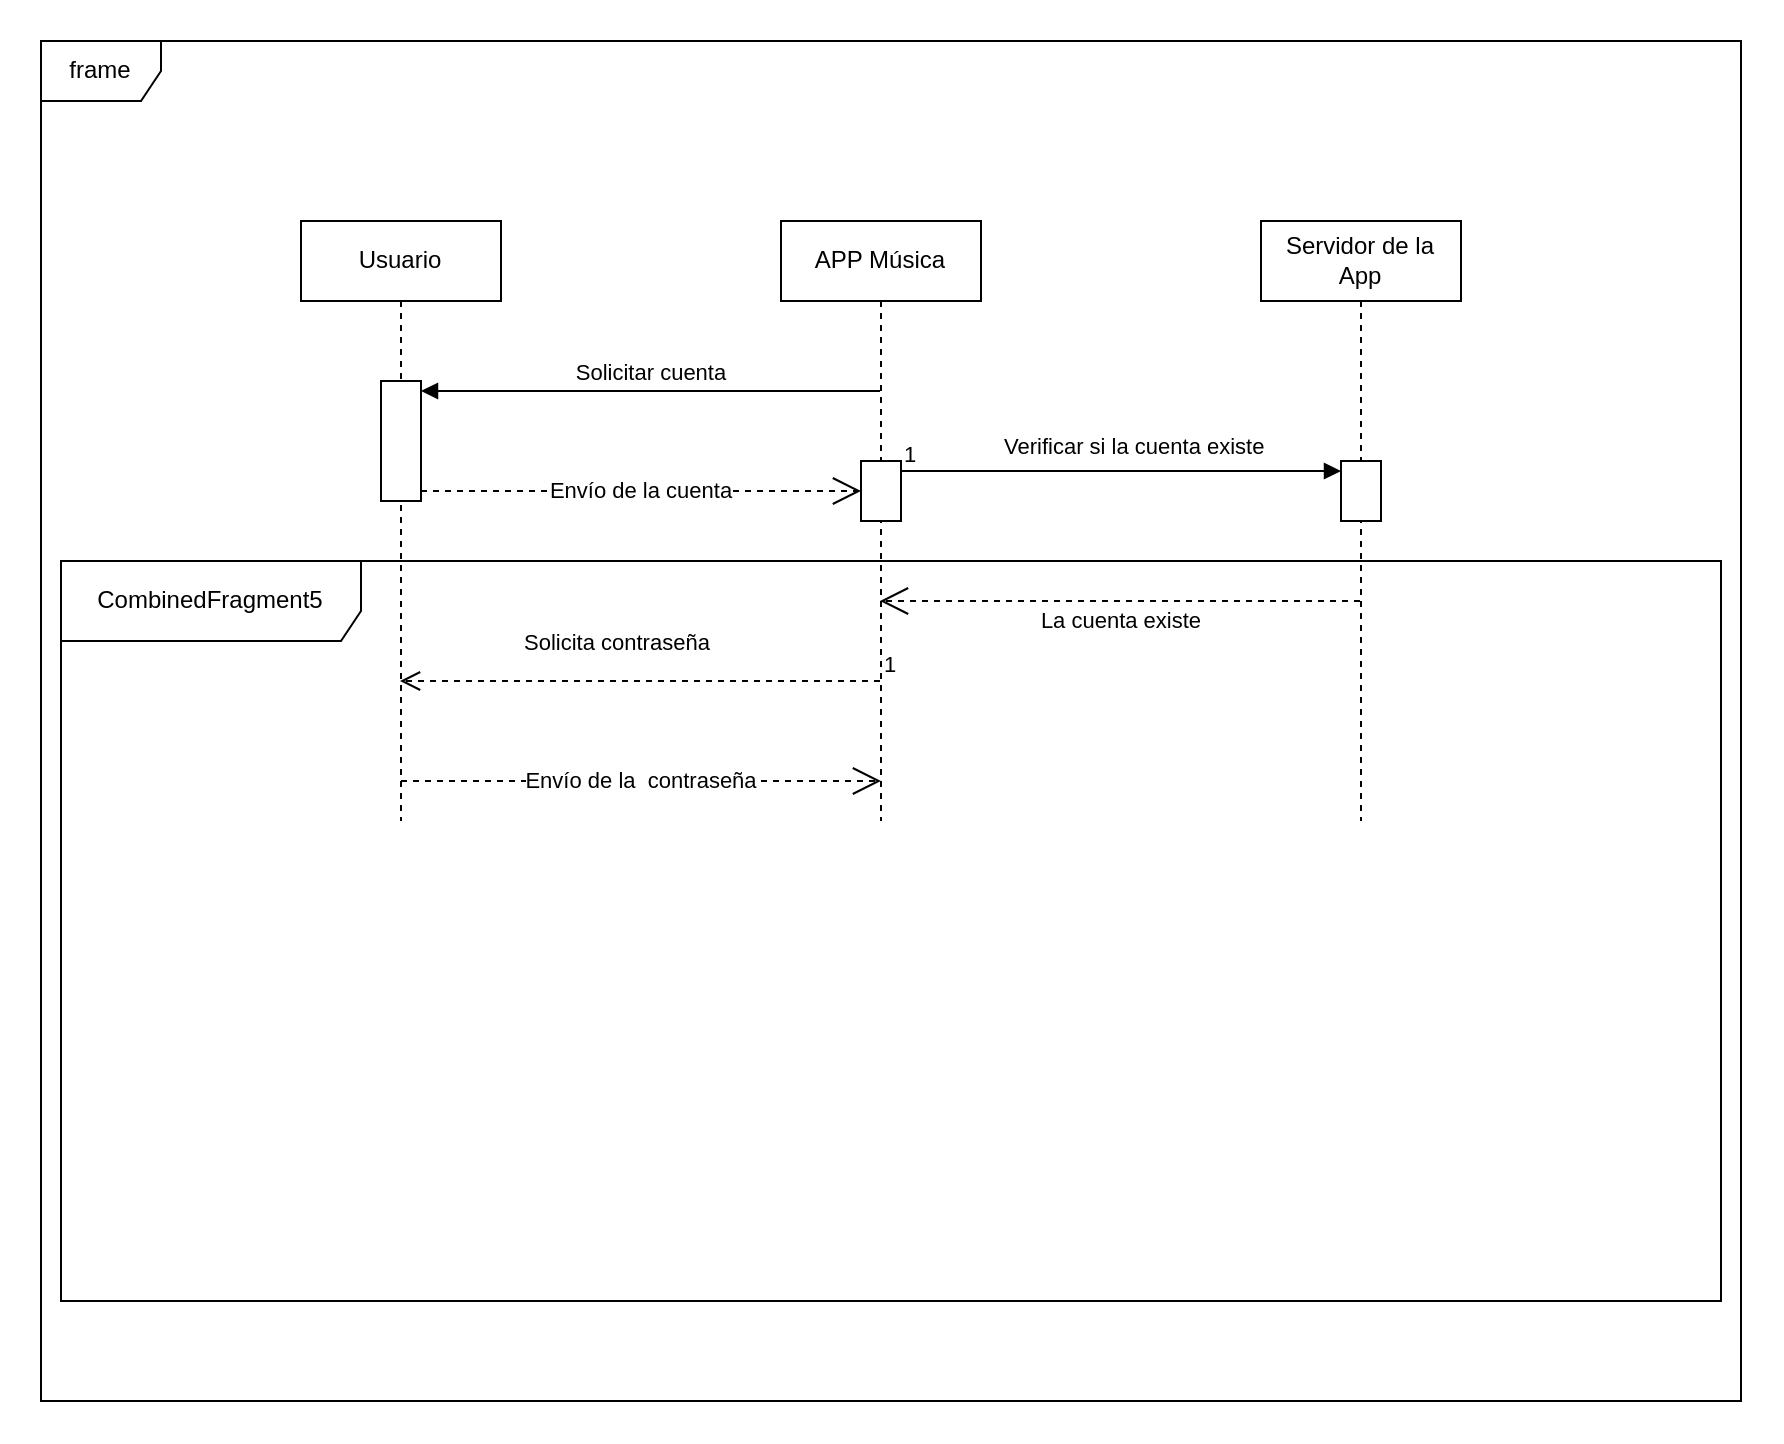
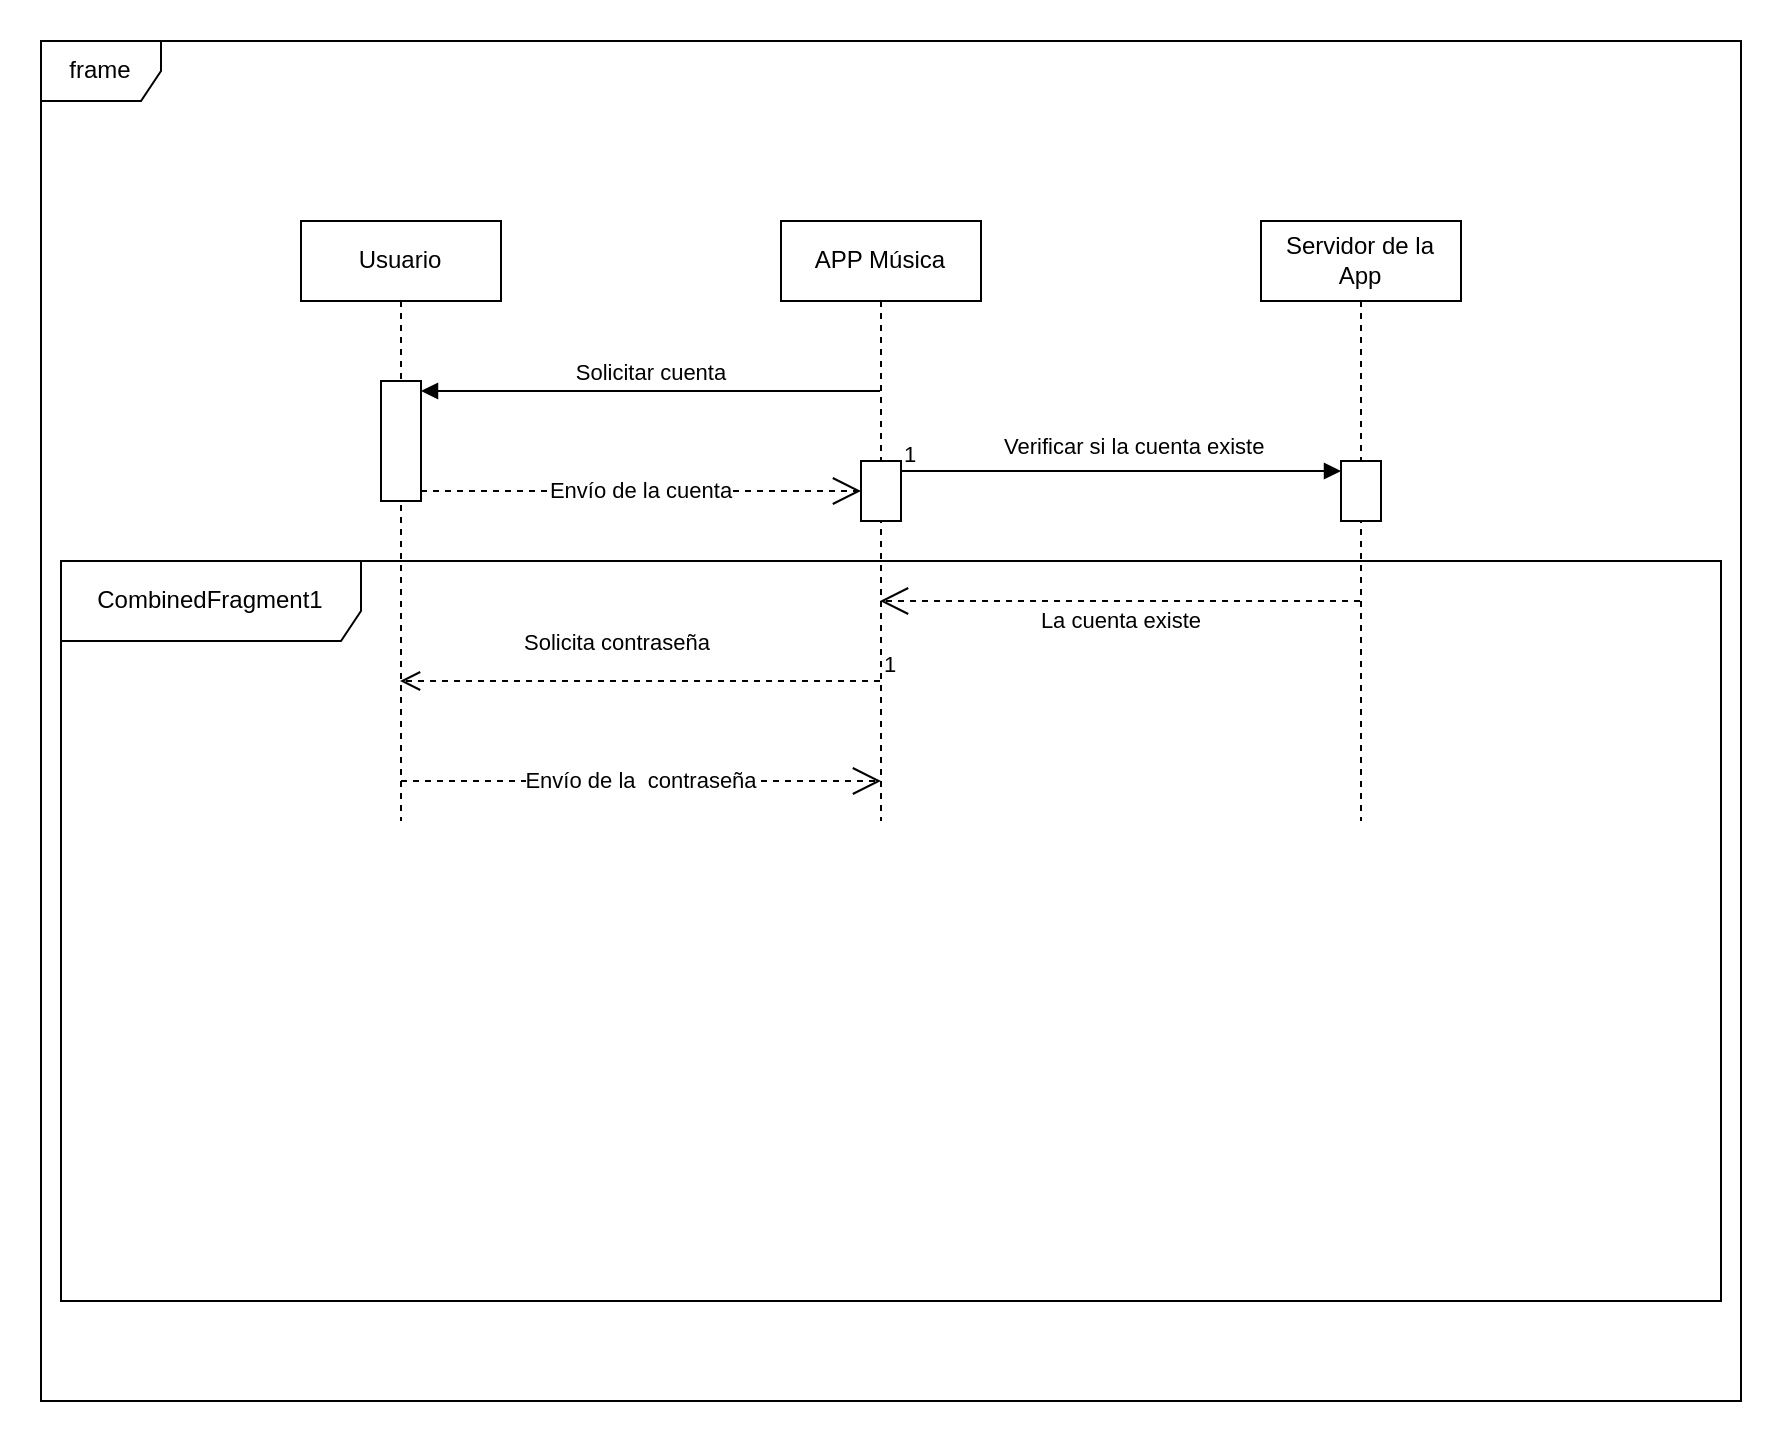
- <mxCell id="17" value="&lt;div&gt;CombinedFragment5&lt;/div&gt;" style="shape=umlFrame;whiteSpace=wrap;html=1;pointerEvents=0;width=150;height=40;" parent="1" vertex="1"><mxGeometry x="30" y="280" width="830" height="370" as="geometry" /></mxCell>
+ <mxCell id="17" value="&lt;div&gt;CombinedFragment1&lt;/div&gt;" style="shape=umlFrame;whiteSpace=wrap;html=1;pointerEvents=0;width=150;height=40;" parent="1" vertex="1"><mxGeometry x="30" y="280" width="830" height="370" as="geometry" /></mxCell>
